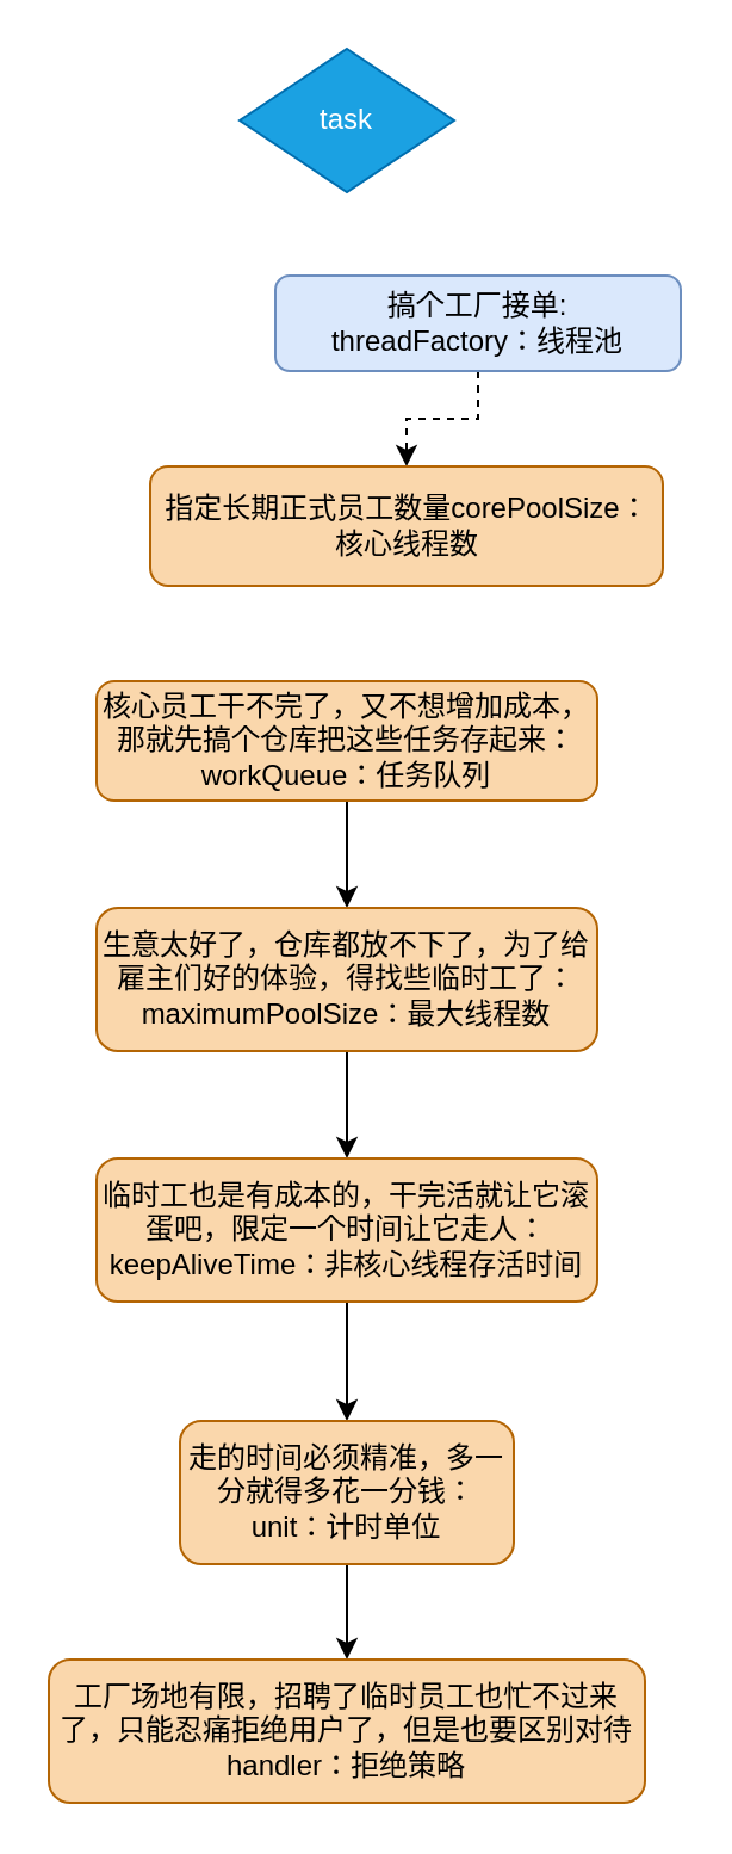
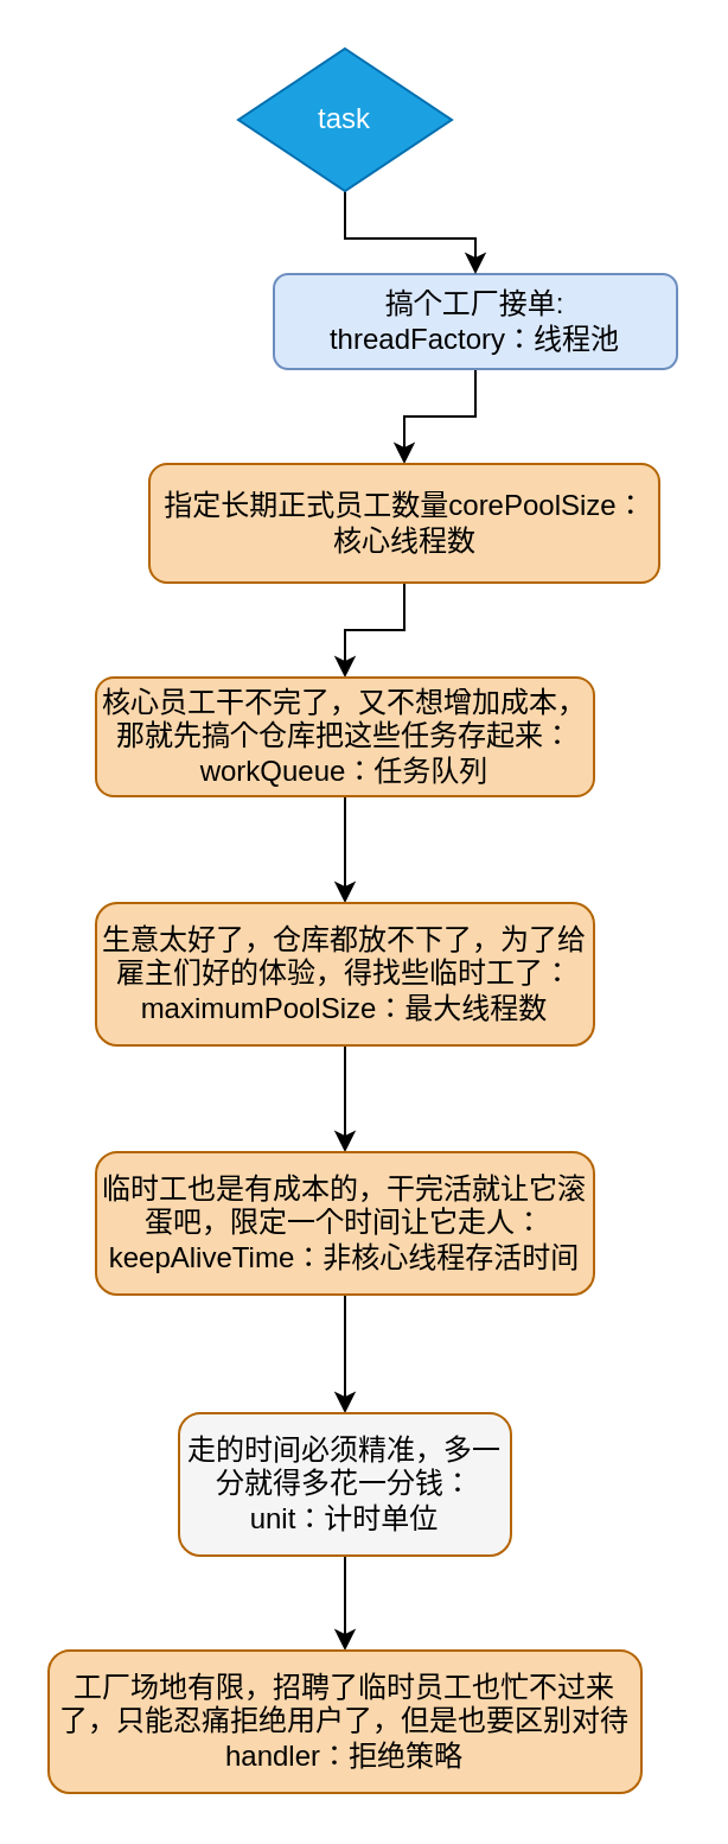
+ <mxCell id="4" style="edgeStyle=orthogonalEdgeStyle;rounded=0;orthogonalLoop=1;jettySize=auto;html=1;" edge="1" parent="1" source="5" target="3"><mxGeometry relative="1" as="geometry"><mxPoint x="254" y="50" as="targetPoint" /></mxGeometry></mxCell>
- <mxCell id="2" style="edgeStyle=orthogonalEdgeStyle;rounded=0;orthogonalLoop=1;jettySize=auto;html=1;dashed=1;" edge="1" parent="1" source="3" target="7"><mxGeometry relative="1" as="geometry" /></mxCell>
+ <mxCell id="2" style="edgeStyle=orthogonalEdgeStyle;rounded=0;orthogonalLoop=1;jettySize=auto;html=1;" edge="1" parent="1" source="3" target="7"><mxGeometry relative="1" as="geometry" /></mxCell>
+ <mxCell id="6" style="edgeStyle=orthogonalEdgeStyle;rounded=0;orthogonalLoop=1;jettySize=auto;html=1;entryX=0.5;entryY=0;entryDx=0;entryDy=0;" edge="1" parent="1" source="7" target="9"><mxGeometry relative="1" as="geometry" /></mxCell>
- <mxCell id="15" value="走的时间必须精准，多一分就得多花一分钱：&lt;br&gt;unit：计时单位" style="whiteSpace=wrap;html=1;fillColor=#fad7ac;strokeColor=#b46504;rounded=1;" vertex="1" parent="1"><mxGeometry x="75" y="595" width="140" height="60" as="geometry" /></mxCell>
+ <mxCell id="15" value="走的时间必须精准，多一分就得多花一分钱：&lt;br&gt;unit：计时单位" style="whiteSpace=wrap;html=1;fillColor=#f5f5f5;strokeColor=#b46504;rounded=1;" vertex="1" parent="1"><mxGeometry x="75" y="595" width="140" height="60" as="geometry" /></mxCell>
